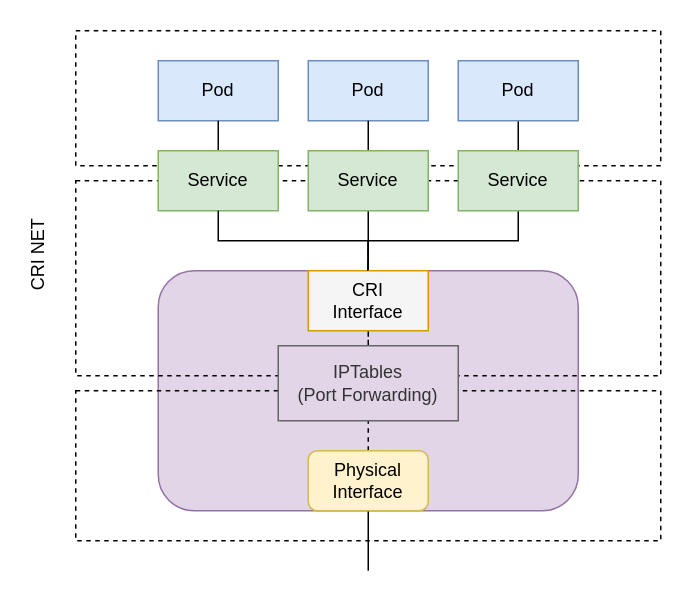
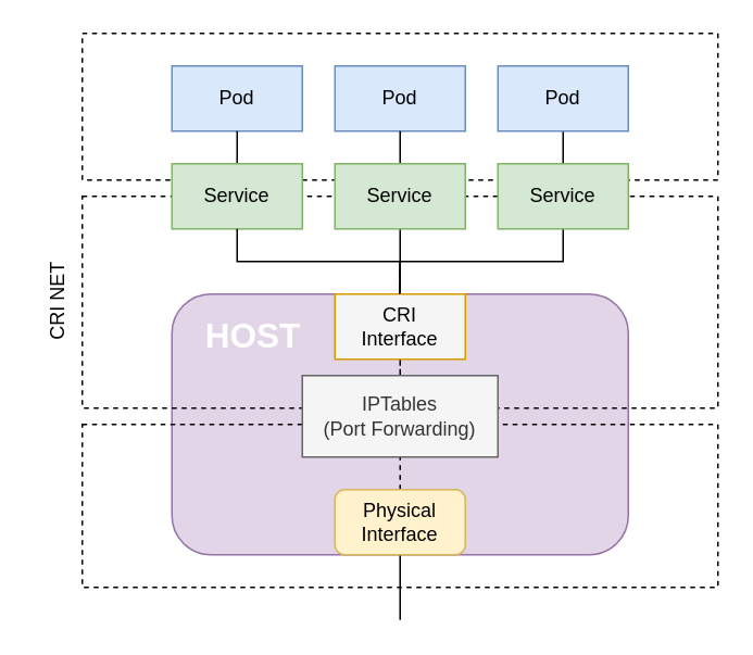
- <mxCell id="24" value="CRI NET" style="text;html=1;strokeColor=none;fillColor=none;align=center;verticalAlign=middle;whiteSpace=wrap;rounded=0;dashed=1;horizontal=0;" vertex="1" parent="1"><mxGeometry x="10" y="112.5" width="30" height="115" as="geometry" /></mxCell>
+ <mxCell id="24" value="CRI NET" style="text;html=1;strokeColor=none;fillColor=none;align=center;verticalAlign=middle;whiteSpace=wrap;rounded=0;dashed=1;horizontal=0;" vertex="1" parent="1"><mxGeometry x="20" y="127.5" width="30" height="115" as="geometry" /></mxCell>
+ <mxCell id="25" value="HOST" style="text;html=1;align=center;verticalAlign=middle;whiteSpace=wrap;rounded=0;dashed=1;fontColor=#FFFFFF;fontStyle=1;fontSize=21;" vertex="1" parent="1"><mxGeometry x="125" y="190" width="60" height="30" as="geometry" /></mxCell>
- <mxCell id="15" value="IPTables&lt;br&gt;(Port Forwarding)" style="rounded=0;whiteSpace=wrap;html=1;fillColor=#e1d5e7;strokeColor=#666666;fontColor=#333333;" vertex="1" parent="1"><mxGeometry x="185" y="230" width="120" height="50" as="geometry" /></mxCell>
+ <mxCell id="15" value="IPTables&lt;br&gt;(Port Forwarding)" style="rounded=0;whiteSpace=wrap;html=1;fillColor=#f5f5f5;strokeColor=#666666;fontColor=#333333;" vertex="1" parent="1"><mxGeometry x="185" y="230" width="120" height="50" as="geometry" /></mxCell>
